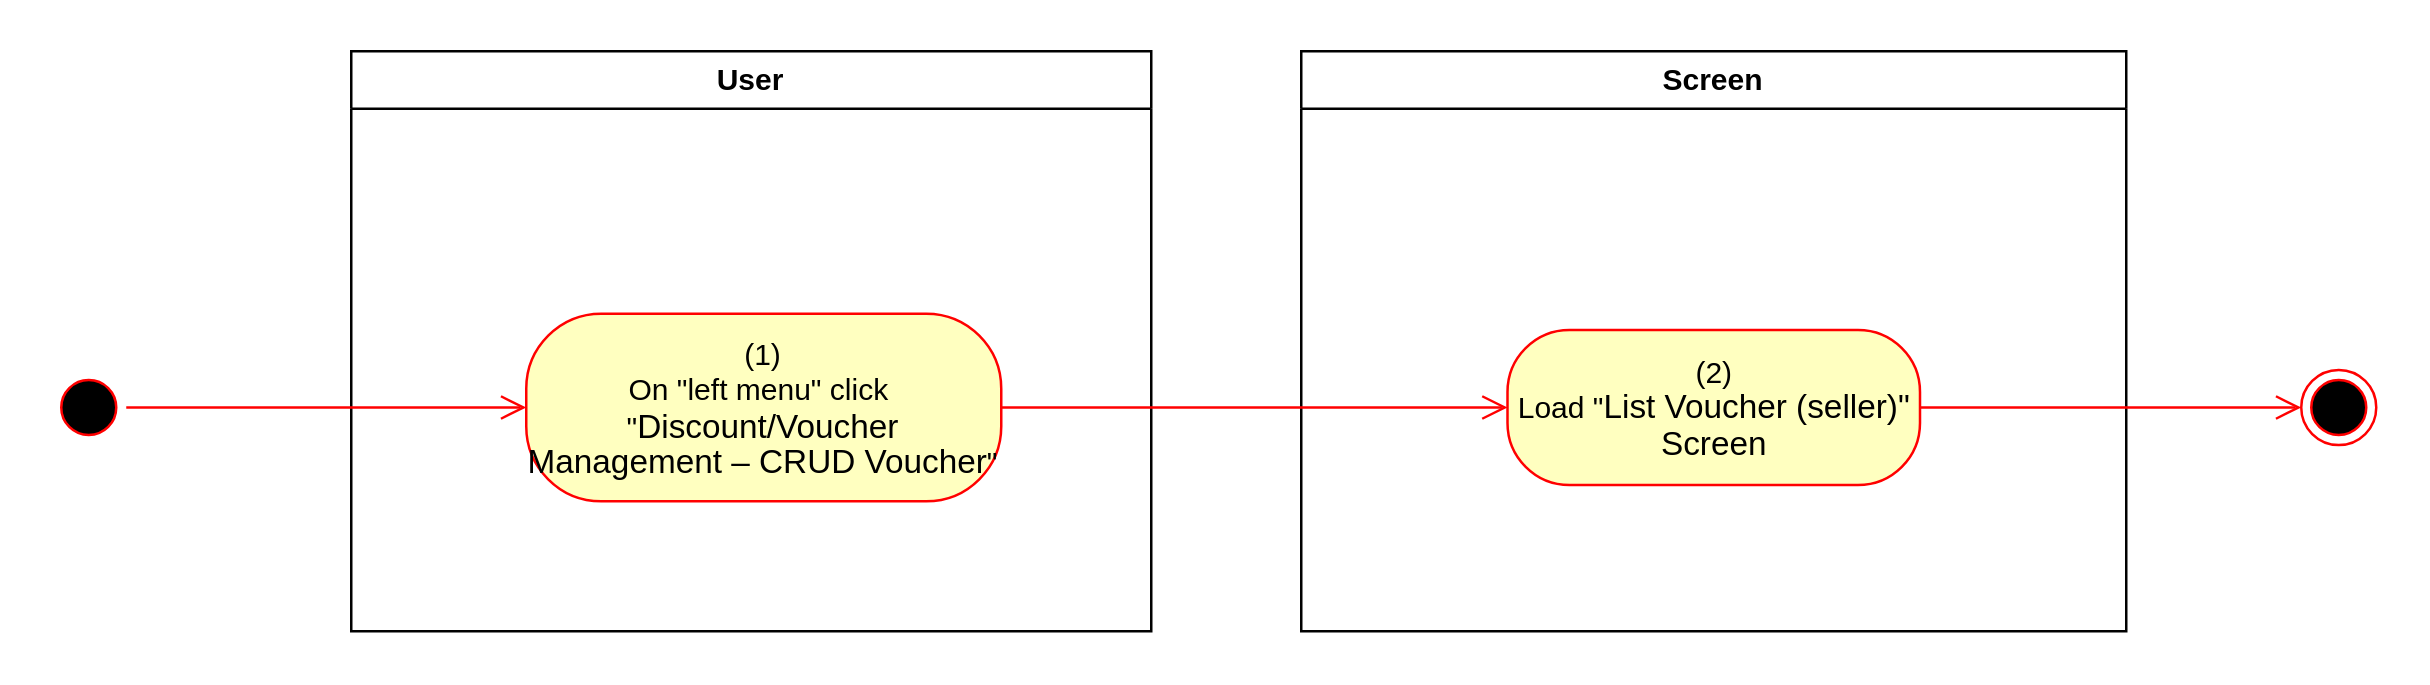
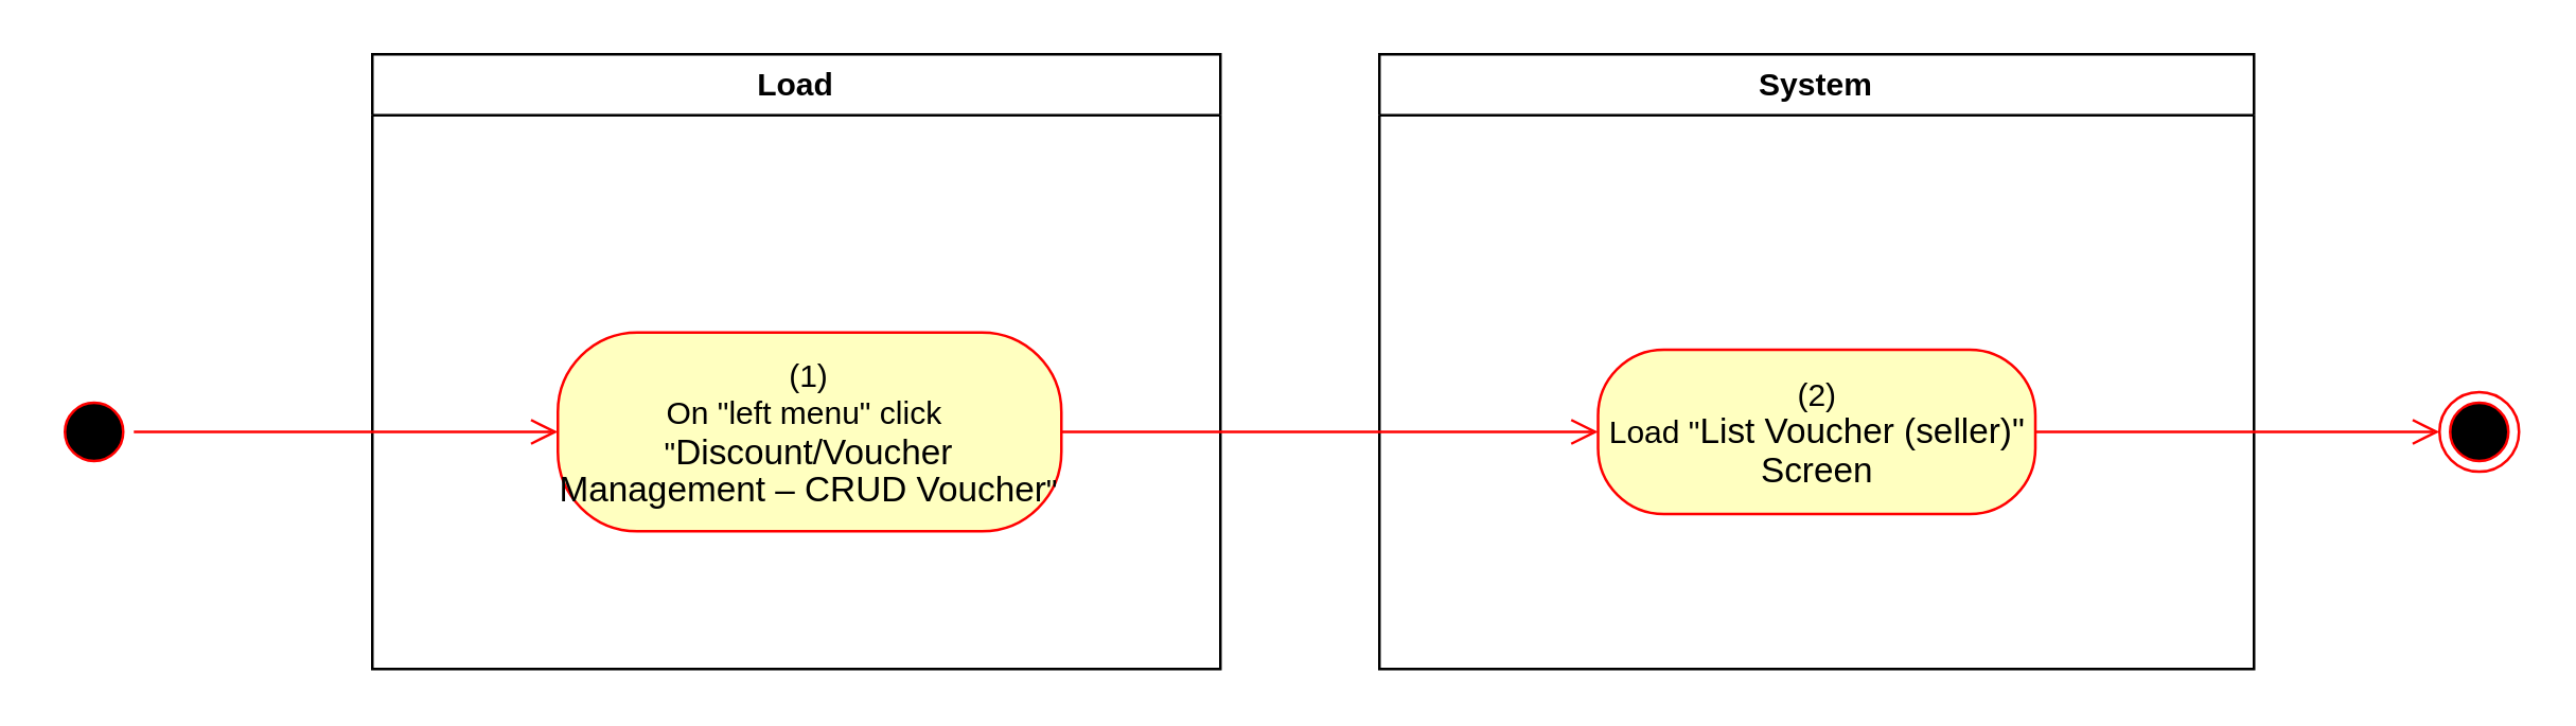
- <mxCell id="2" value="User" style="swimlane;whiteSpace=wrap" vertex="1" parent="1"><mxGeometry x="140" y="20" width="320" height="232" as="geometry"><mxRectangle x="120" y="128" width="60" height="23" as="alternateBounds" /></mxGeometry></mxCell>
+ <mxCell id="2" value="Load" style="swimlane;whiteSpace=wrap" vertex="1" parent="1"><mxGeometry x="140" y="20" width="320" height="232" as="geometry"><mxRectangle x="120" y="128" width="60" height="23" as="alternateBounds" /></mxGeometry></mxCell>
- <mxCell id="4" value="Screen" style="swimlane;whiteSpace=wrap;startSize=23;" vertex="1" parent="1"><mxGeometry x="520" y="20" width="330" height="232" as="geometry" /></mxCell>
+ <mxCell id="4" value="System" style="swimlane;whiteSpace=wrap;startSize=23;" vertex="1" parent="1"><mxGeometry x="520" y="20" width="330" height="232" as="geometry" /></mxCell>
